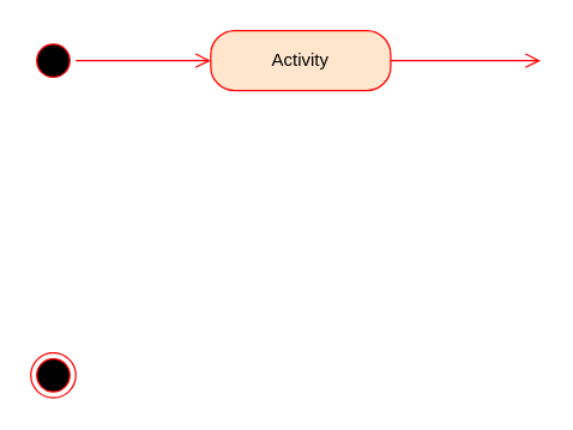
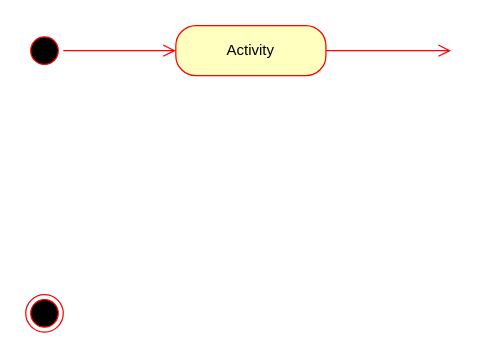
- <mxCell id="5" value="Activity" style="rounded=1;whiteSpace=wrap;html=1;arcSize=40;fontColor=#000000;fillColor=#ffe6cc;strokeColor=#ff0000;" vertex="1" parent="1"><mxGeometry x="140" y="20" width="120" height="40" as="geometry" /></mxCell>
+ <mxCell id="5" value="Activity" style="rounded=1;whiteSpace=wrap;html=1;arcSize=40;fontColor=#000000;fillColor=#ffffc0;strokeColor=#ff0000;" vertex="1" parent="1"><mxGeometry x="140" y="20" width="120" height="40" as="geometry" /></mxCell>
